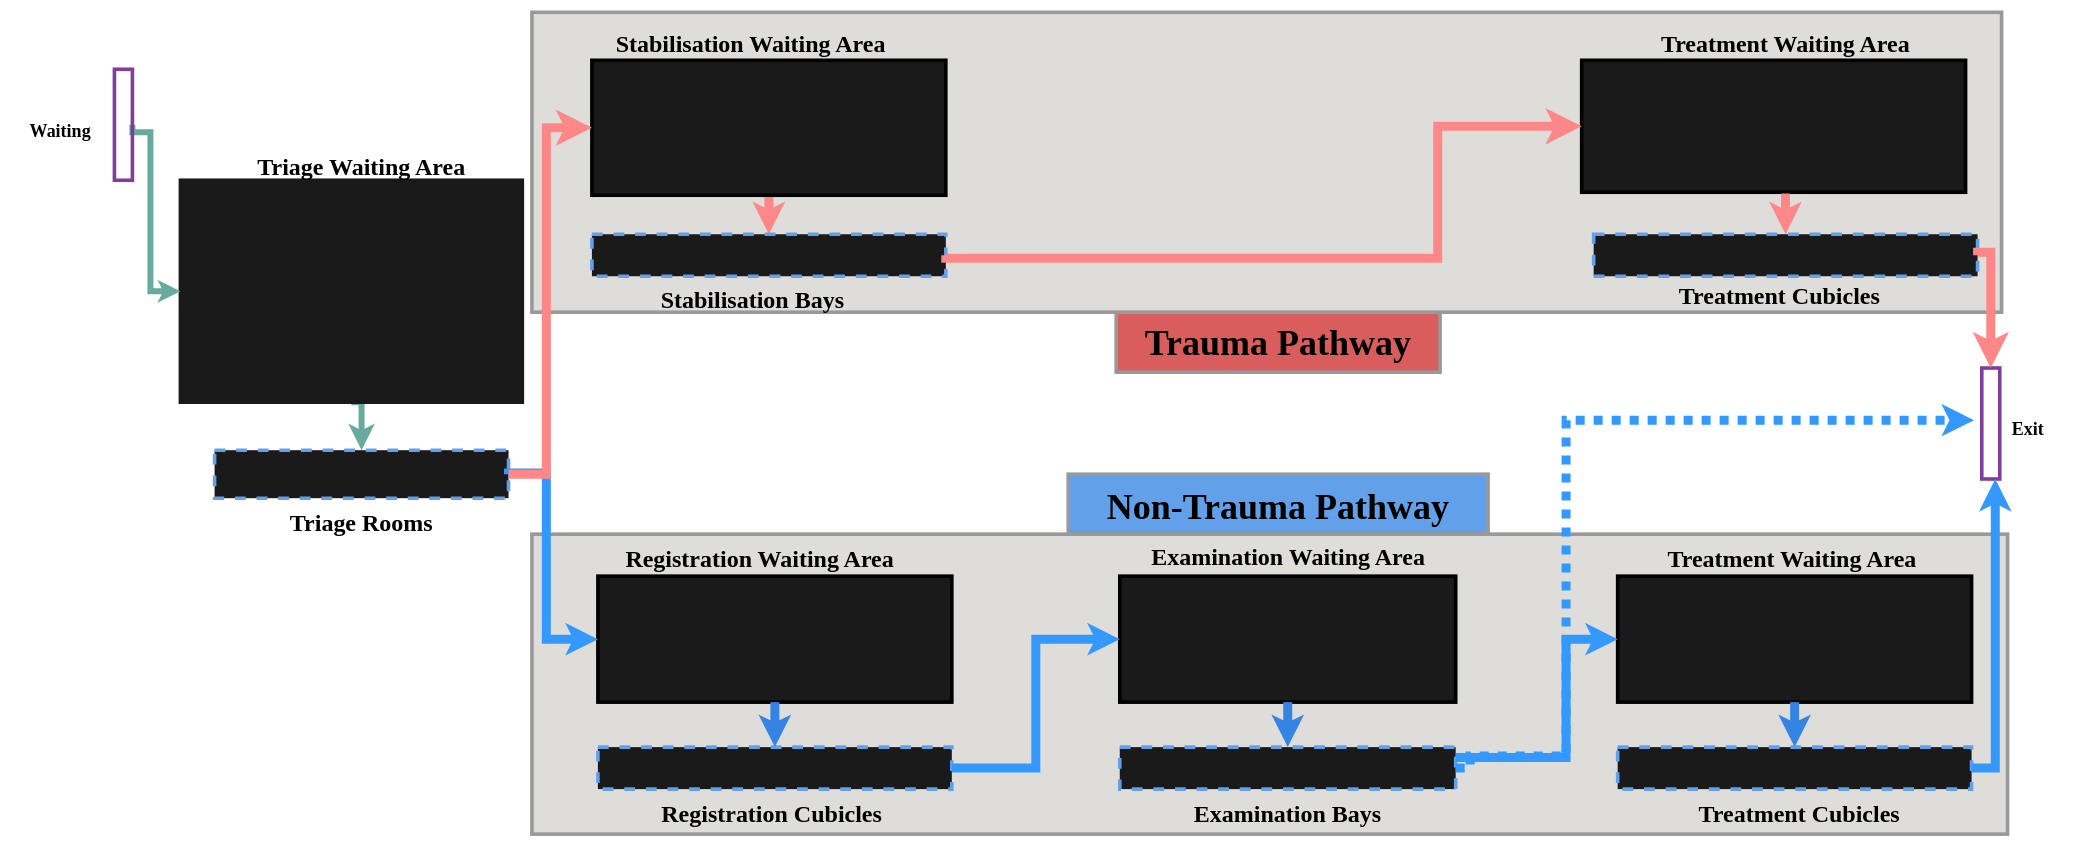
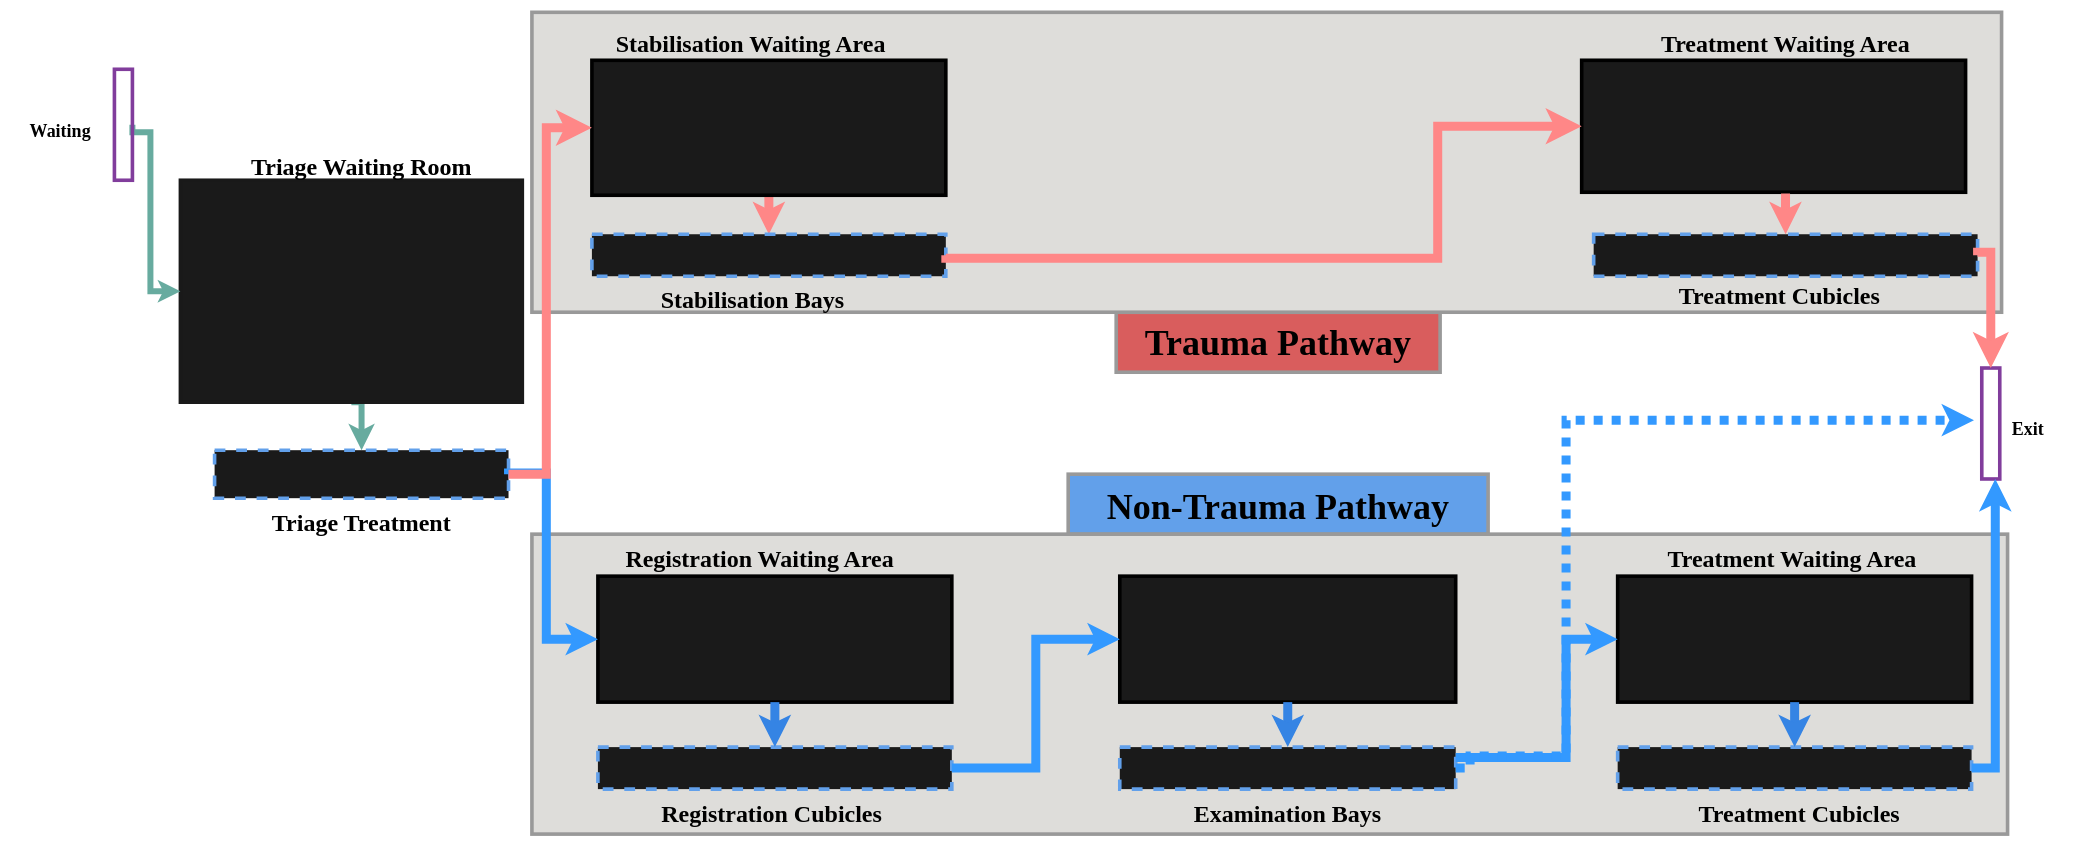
- <mxCell id="14" value="&lt;font style=&quot;font-size: 40px;&quot; face=&quot;Lexend&quot;&gt;&lt;b&gt;Triage Waiting Area&lt;br&gt;&lt;/b&gt;&lt;/font&gt;" style="text;html=1;strokeColor=none;fillColor=none;align=center;verticalAlign=middle;whiteSpace=wrap;rounded=0;fontSize=60;" vertex="1" parent="1"><mxGeometry x="382" y="255" width="440" height="30" as="geometry" /></mxCell>
+ <mxCell id="14" value="&lt;font style=&quot;font-size: 40px;&quot; face=&quot;Lexend&quot;&gt;&lt;b&gt;Triage Waiting Room&lt;br&gt;&lt;/b&gt;&lt;/font&gt;" style="text;html=1;strokeColor=none;fillColor=none;align=center;verticalAlign=middle;whiteSpace=wrap;rounded=0;fontSize=60;" vertex="1" parent="1"><mxGeometry x="382" y="255" width="440" height="30" as="geometry" /></mxCell>
- <mxCell id="15" value="&lt;font style=&quot;font-size: 40px;&quot; face=&quot;Lexend&quot;&gt;&lt;b&gt;Triage Rooms&lt;br&gt;&lt;/b&gt;&lt;/font&gt;" style="text;html=1;strokeColor=none;fillColor=none;align=center;verticalAlign=middle;whiteSpace=wrap;rounded=0;fontSize=60;" vertex="1" parent="1"><mxGeometry x="382" y="850" width="440" height="30" as="geometry" /></mxCell>
+ <mxCell id="15" value="&lt;font style=&quot;font-size: 40px;&quot; face=&quot;Lexend&quot;&gt;&lt;b&gt;Triage Treatment&lt;br&gt;&lt;/b&gt;&lt;/font&gt;" style="text;html=1;strokeColor=none;fillColor=none;align=center;verticalAlign=middle;whiteSpace=wrap;rounded=0;fontSize=60;" vertex="1" parent="1"><mxGeometry x="382" y="850" width="440" height="30" as="geometry" /></mxCell>
- <mxCell id="32" value="&lt;font face=&quot;Lexend&quot; style=&quot;font-size: 40px;&quot;&gt;&lt;b&gt;Examination Waiting Area&lt;br&gt;&lt;/b&gt;&lt;/font&gt;" style="text;html=1;strokeColor=none;fillColor=none;align=center;verticalAlign=middle;whiteSpace=wrap;rounded=0;fontSize=60;" vertex="1" parent="16"><mxGeometry x="971" y="16" width="580" height="30" as="geometry" /></mxCell>
